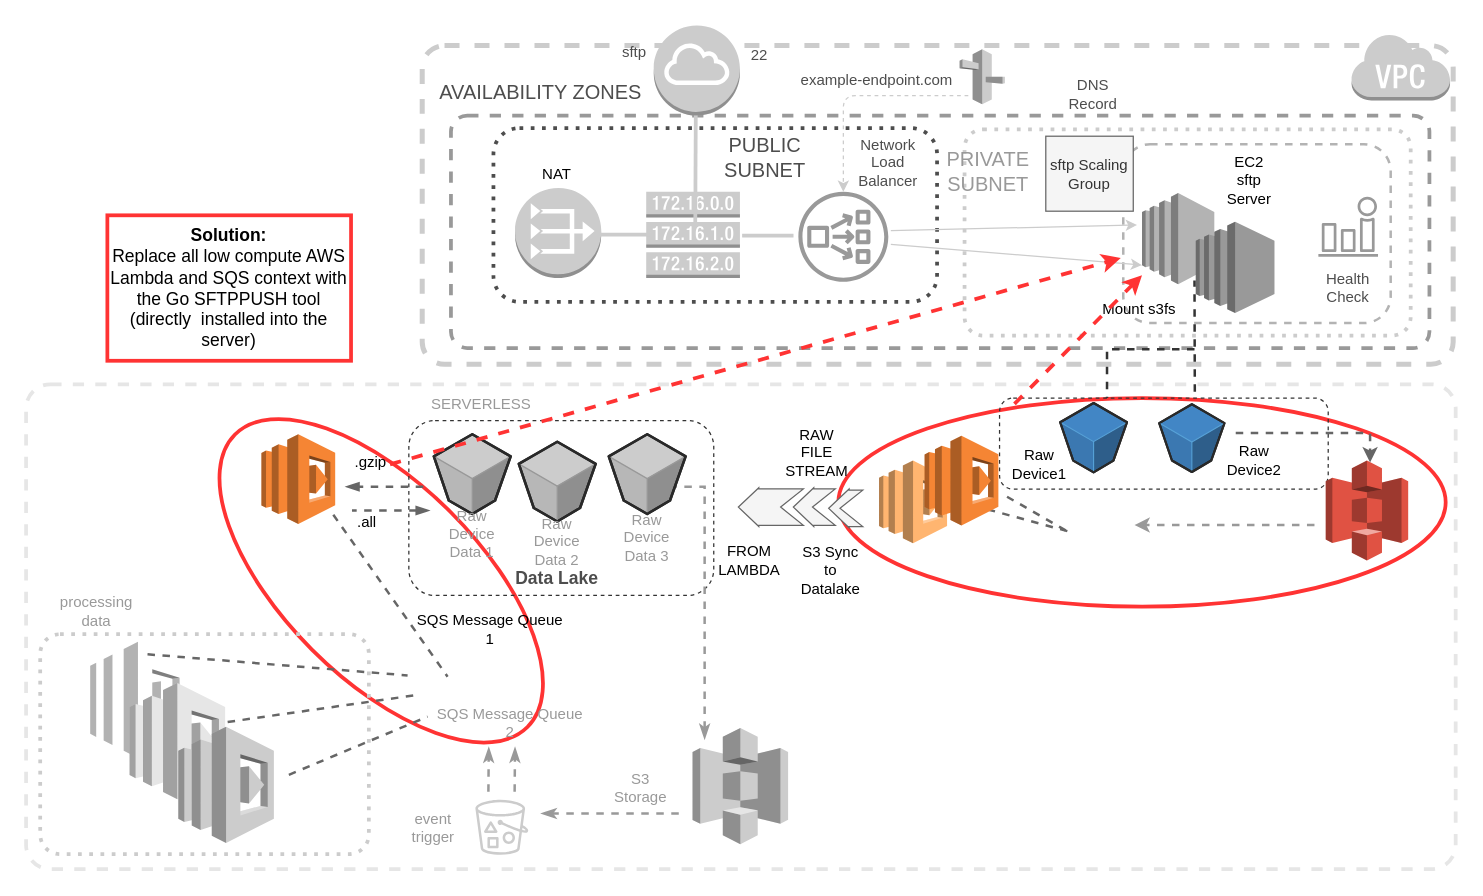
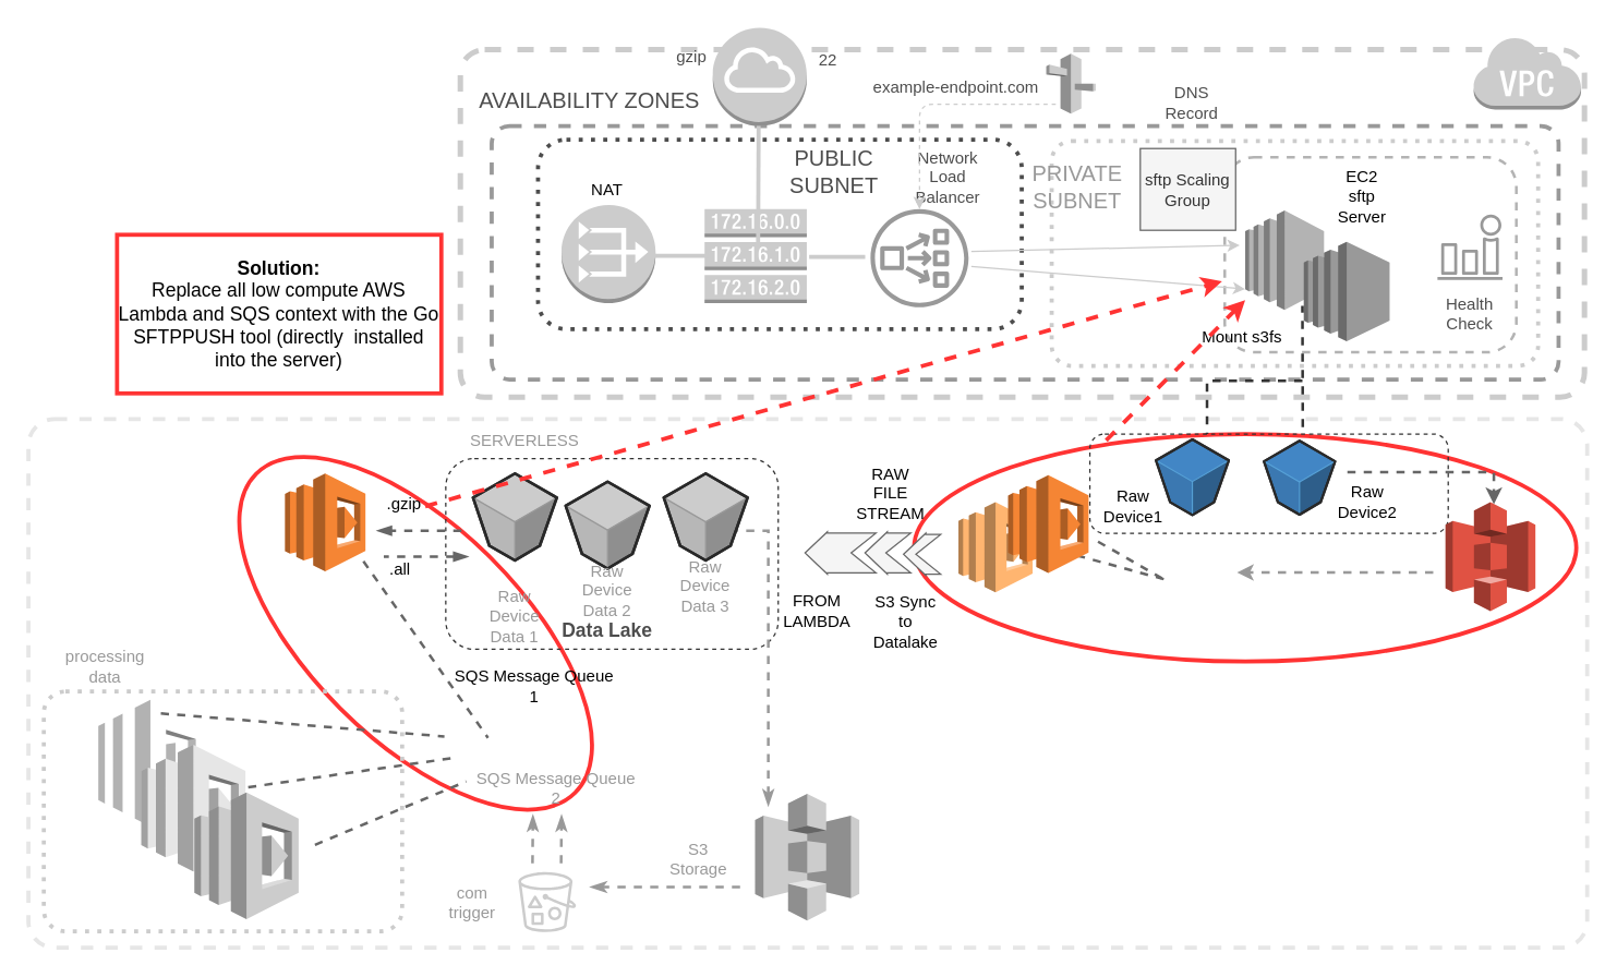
- <mxCell id="75" value="sftp" style="text;html=1;strokeColor=none;fillColor=none;align=center;verticalAlign=middle;whiteSpace=wrap;rounded=0;fontColor=#4D4D4D;" parent="1" vertex="1"><mxGeometry x="486.75" y="32" width="40" height="20" as="geometry" /></mxCell>
+ <mxCell id="75" value="gzip" style="text;html=1;strokeColor=none;fillColor=none;align=center;verticalAlign=middle;whiteSpace=wrap;rounded=0;fontColor=#4D4D4D;" parent="1" vertex="1"><mxGeometry x="486.75" y="32" width="40" height="20" as="geometry" /></mxCell>
- <mxCell id="64" value="Network&lt;br&gt;Load Balancer" style="text;html=1;strokeColor=none;fillColor=none;align=center;verticalAlign=middle;whiteSpace=wrap;rounded=0;dashed=1;fontColor=#4D4D4D;" parent="1" vertex="1"><mxGeometry x="690" y="120" width="40" height="20" as="geometry" /></mxCell>
+ <mxCell id="64" value="Network&lt;br&gt;Load Balancer" style="text;html=1;strokeColor=none;fillColor=none;align=center;verticalAlign=middle;whiteSpace=wrap;rounded=0;dashed=1;fontColor=#4D4D4D;" parent="1" vertex="1"><mxGeometry x="675" y="120" width="40" height="20" as="geometry" /></mxCell>
- <mxCell id="85" value="&lt;div style=&quot;font-size: 14px&quot;&gt;&lt;font style=&quot;font-size: 14px&quot;&gt;&lt;b&gt;Solution:&lt;/b&gt;&lt;/font&gt;&lt;font style=&quot;font-size: 14px&quot;&gt;&lt;br&gt;&lt;font style=&quot;font-size: 14px&quot;&gt;Replace all low compute AWS Lambda and SQS context with the Go SFTPPUSH tool (directly&amp;nbsp; installed into the server)&lt;/font&gt;&lt;/font&gt;&lt;/div&gt;" style="rounded=0;whiteSpace=wrap;html=1;strokeColor=#FF3333;strokeWidth=3;fillColor=none;align=center;" parent="1" vertex="1"><mxGeometry x="85.05" y="171.8" width="195" height="116.4" as="geometry" /></mxCell>
+ <mxCell id="85" value="&lt;div style=&quot;font-size: 14px&quot;&gt;&lt;font style=&quot;font-size: 14px&quot;&gt;&lt;b&gt;Solution:&lt;/b&gt;&lt;/font&gt;&lt;font style=&quot;font-size: 14px&quot;&gt;&lt;br&gt;&lt;font style=&quot;font-size: 14px&quot;&gt;Replace all low compute AWS Lambda and SQS context with the Go SFTPPUSH tool (directly&amp;nbsp; installed into the server)&lt;/font&gt;&lt;/font&gt;&lt;/div&gt;" style="rounded=0;whiteSpace=wrap;html=1;strokeColor=#FF3333;strokeWidth=3;fillColor=none;align=center;" parent="1" vertex="1"><mxGeometry x="85.05" y="171.8" width="238" height="116.4" as="geometry" /></mxCell>
- <mxCell id="18" value="Raw Device Data 1" style="text;html=1;strokeColor=none;fillColor=none;align=center;verticalAlign=middle;whiteSpace=wrap;rounded=0;fontColor=#999999;" parent="1" vertex="1"><mxGeometry x="357.05" y="417" width="40" height="20" as="geometry" /></mxCell>
+ <mxCell id="18" value="Raw Device Data 1" style="text;html=1;strokeColor=none;fillColor=none;align=center;verticalAlign=middle;whiteSpace=wrap;rounded=0;fontColor=#999999;" parent="1" vertex="1"><mxGeometry x="357.05" y="442" width="40" height="20" as="geometry" /></mxCell>
- <mxCell id="22" value="event trigger" style="text;html=1;strokeColor=none;fillColor=none;align=center;verticalAlign=middle;whiteSpace=wrap;rounded=0;fontColor=#999999;" parent="1" vertex="1"><mxGeometry x="325.8" y="651.5" width="40" height="20" as="geometry" /></mxCell>
+ <mxCell id="22" value="com trigger" style="text;html=1;strokeColor=none;fillColor=none;align=center;verticalAlign=middle;whiteSpace=wrap;rounded=0;fontColor=#999999;" parent="1" vertex="1"><mxGeometry x="325.8" y="651.5" width="40" height="20" as="geometry" /></mxCell>
